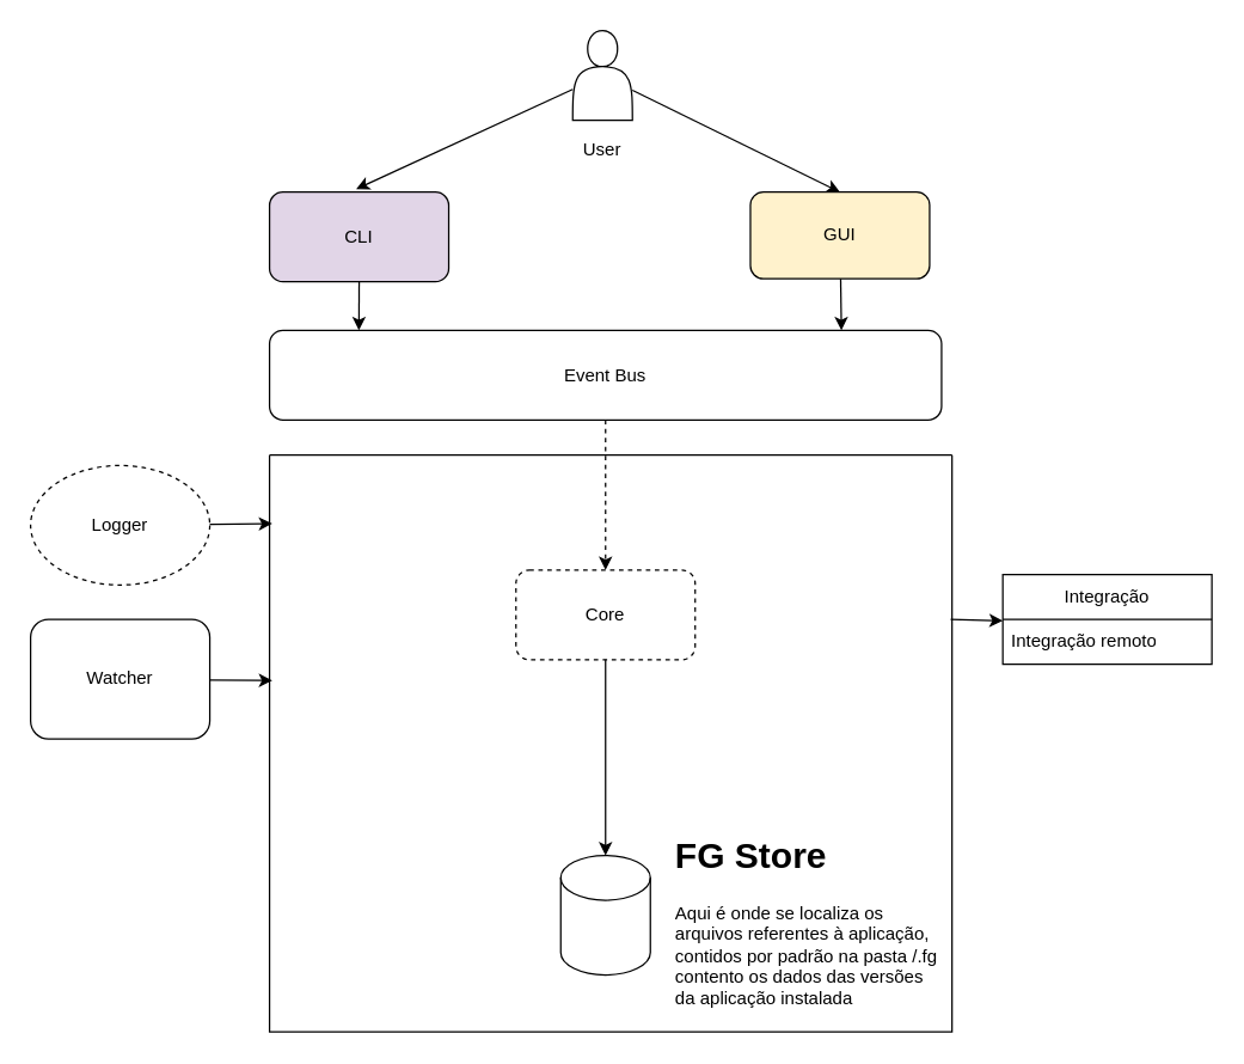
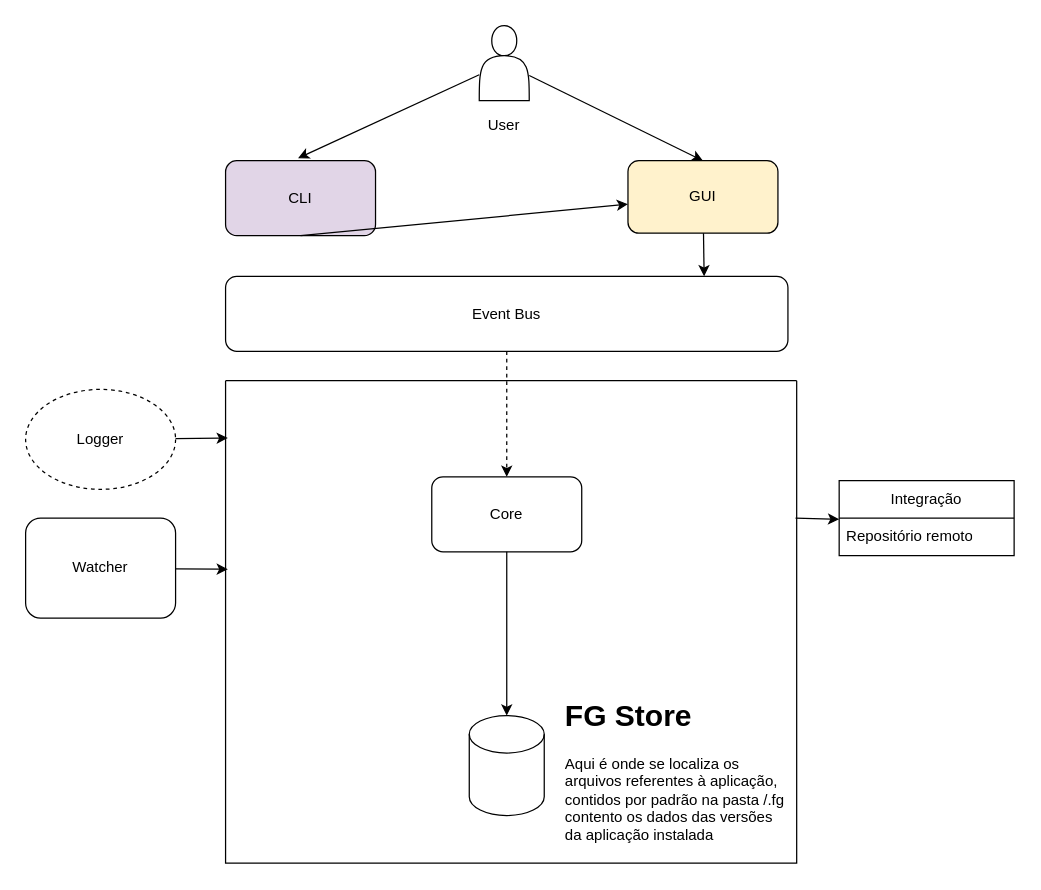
- <mxCell id="9" style="edgeStyle=none;html=1;exitX=0.5;exitY=1;exitDx=0;exitDy=0;entryX=0.133;entryY=0;entryDx=0;entryDy=0;entryPerimeter=0;" edge="1" parent="1" source="4" target="19"><mxGeometry relative="1" as="geometry" /></mxCell>
+ <mxCell id="9" style="edgeStyle=none;html=1;exitX=0.5;exitY=1;exitDx=0;exitDy=0;" edge="1" parent="1" source="4" target="5"><mxGeometry relative="1" as="geometry" /></mxCell>
- <mxCell id="3" value="Core" style="rounded=1;whiteSpace=wrap;html=1;dashed=1;" vertex="1" parent="1"><mxGeometry x="345" y="381" width="120" height="60" as="geometry" /></mxCell>
+ <mxCell id="3" value="Core" style="rounded=1;whiteSpace=wrap;html=1;" vertex="1" parent="1"><mxGeometry x="345" y="381" width="120" height="60" as="geometry" /></mxCell>
- <mxCell id="8" value="Integração remoto" style="text;strokeColor=none;fillColor=none;align=left;verticalAlign=middle;spacingLeft=4;spacingRight=4;overflow=hidden;points=[[0,0.5],[1,0.5]];portConstraint=eastwest;rotatable=0;whiteSpace=wrap;html=1;" vertex="1" parent="7"><mxGeometry y="30" width="140" height="30" as="geometry" /></mxCell>
+ <mxCell id="8" value="Repositório remoto" style="text;strokeColor=none;fillColor=none;align=left;verticalAlign=middle;spacingLeft=4;spacingRight=4;overflow=hidden;points=[[0,0.5],[1,0.5]];portConstraint=eastwest;rotatable=0;whiteSpace=wrap;html=1;" vertex="1" parent="7"><mxGeometry y="30" width="140" height="30" as="geometry" /></mxCell>
